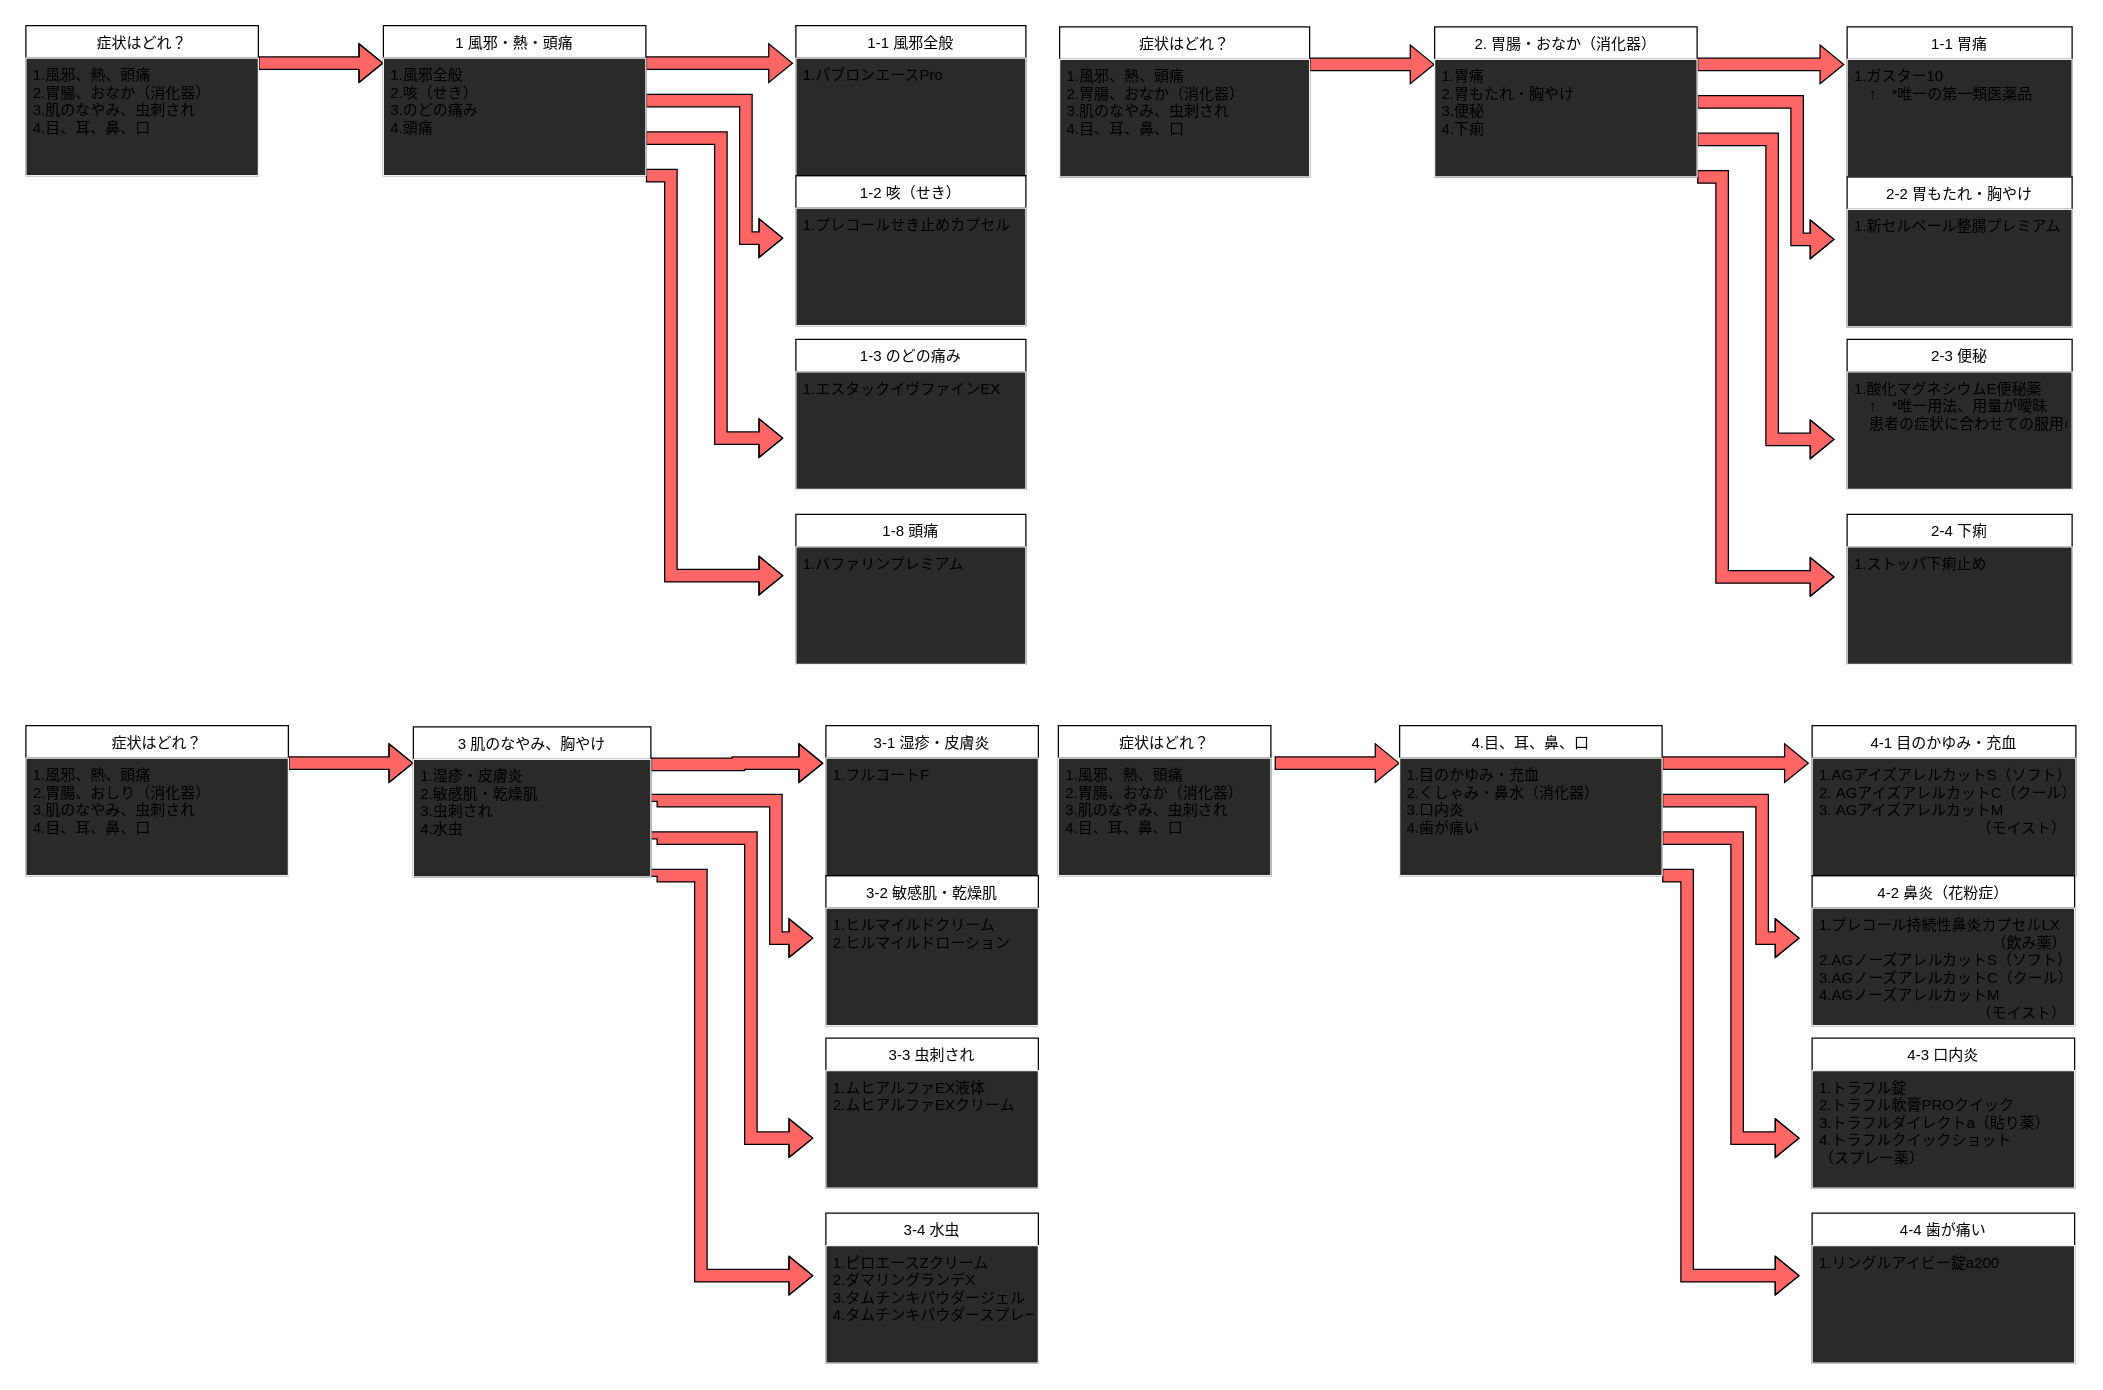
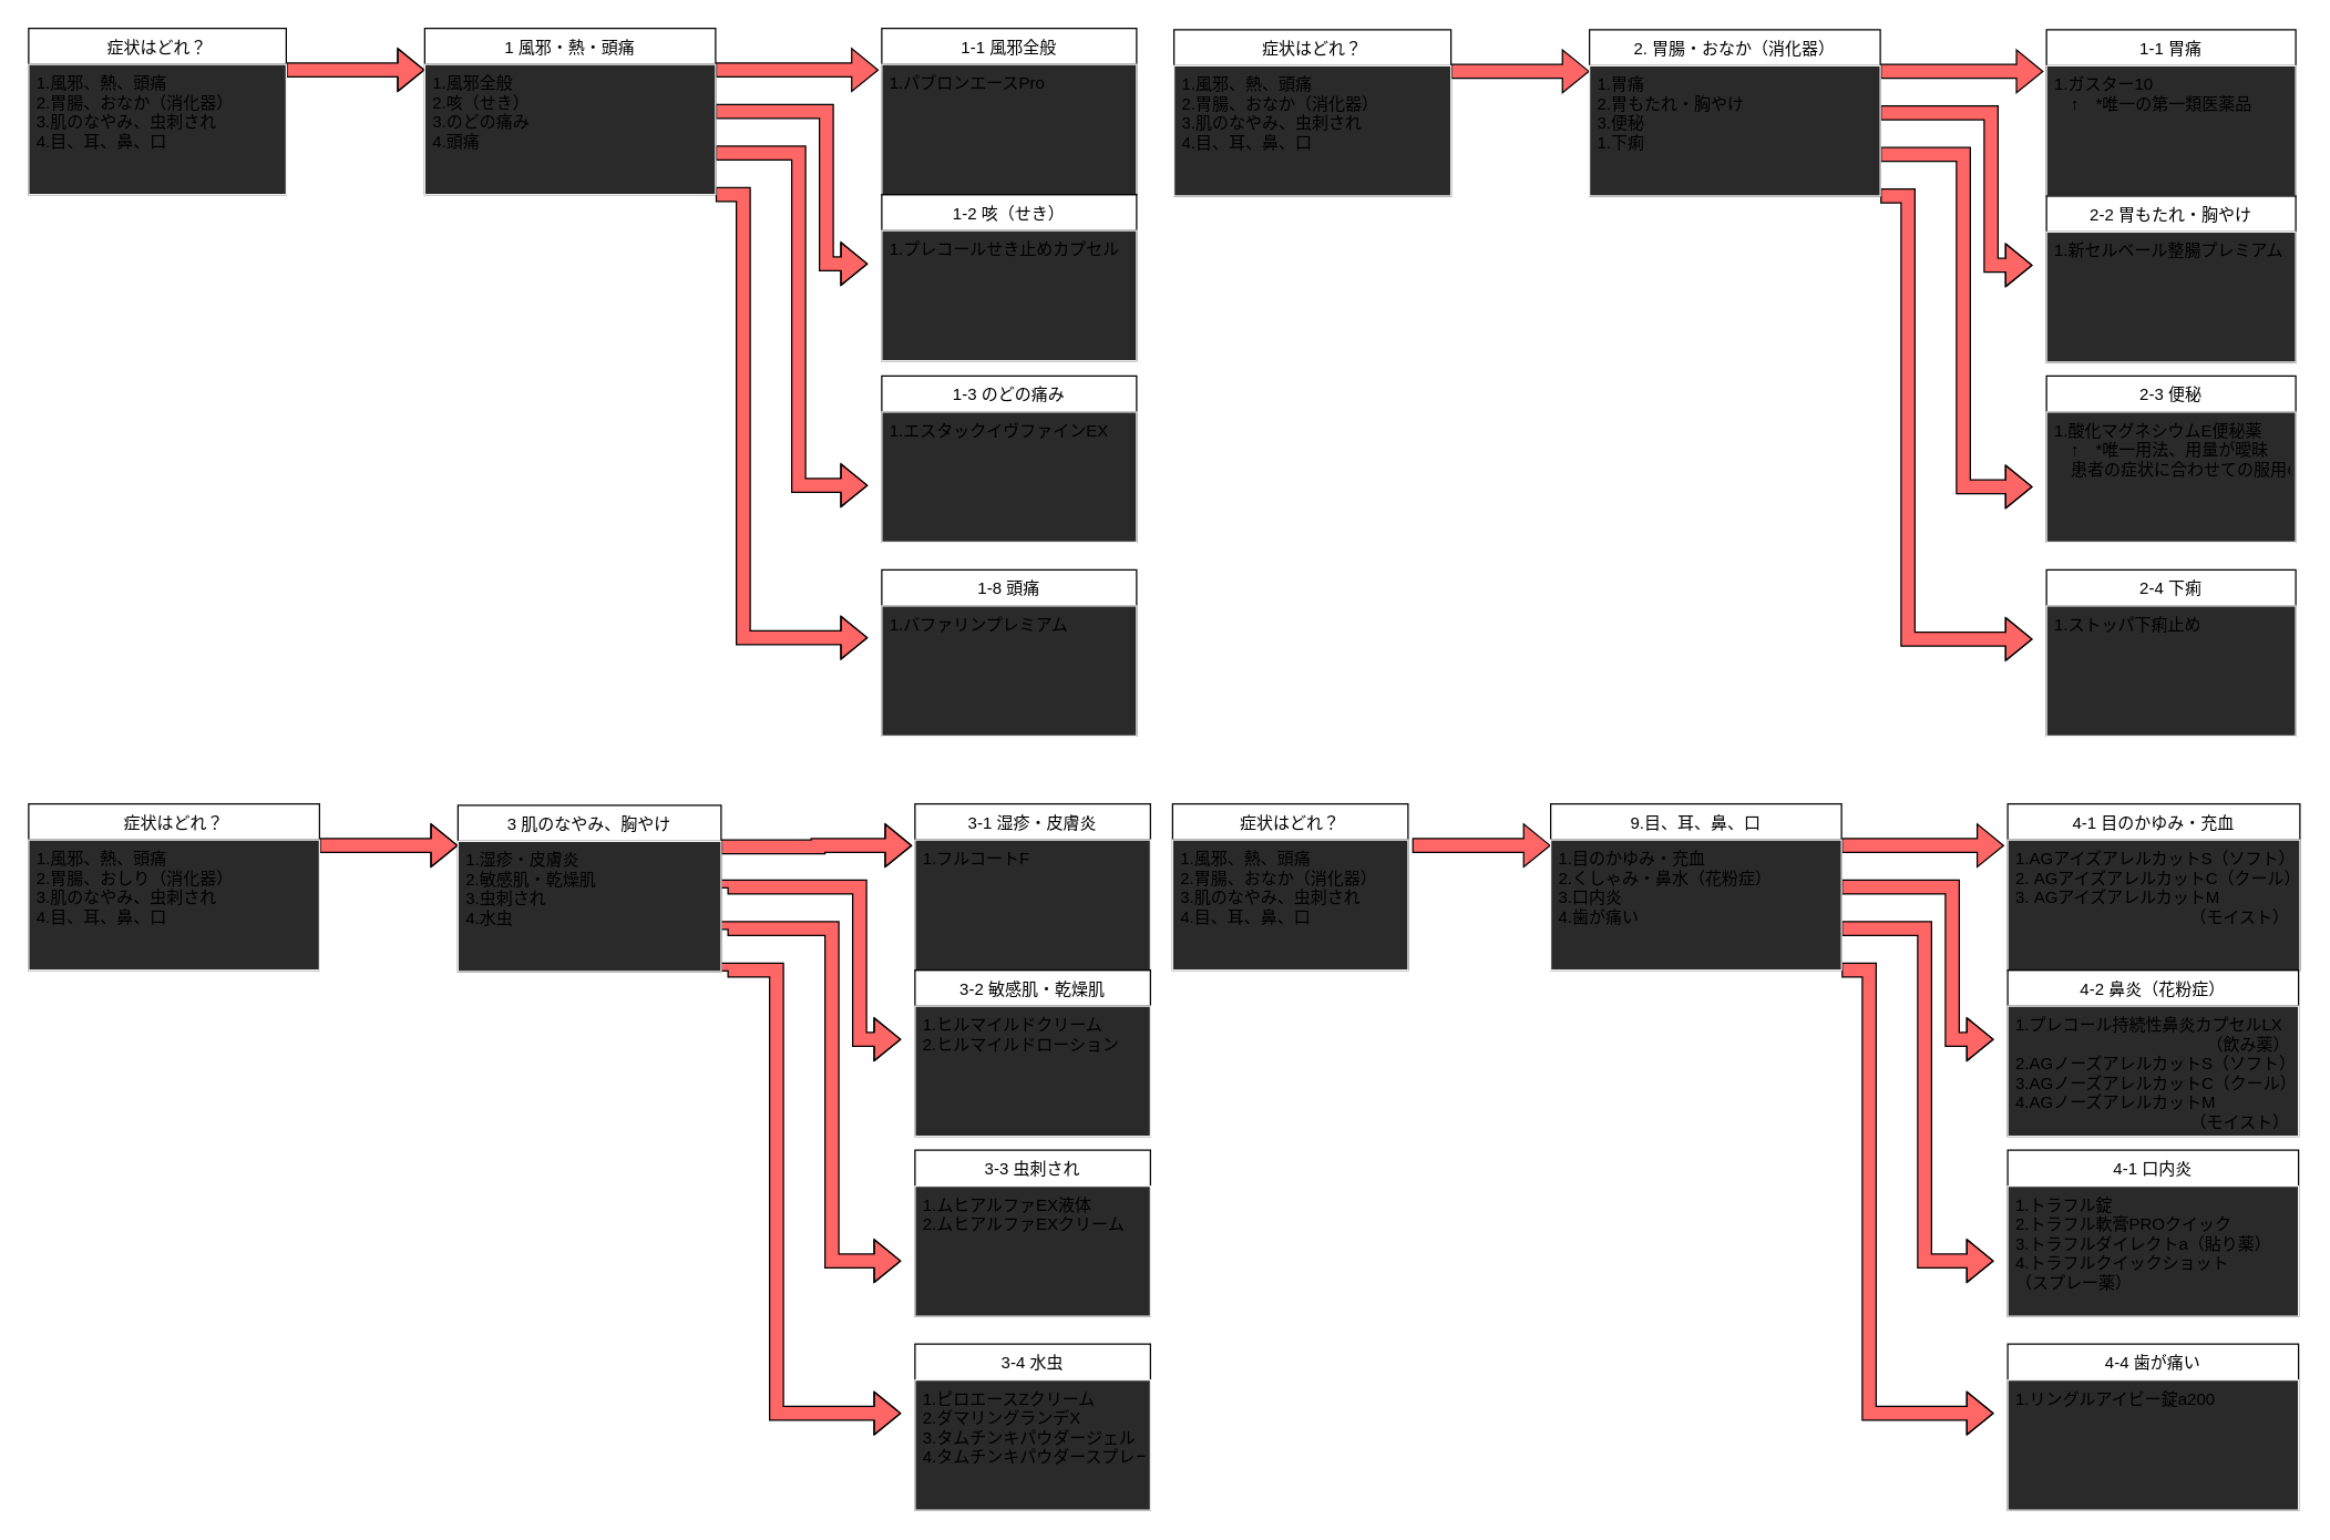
- <mxCell id="25" value="1.胃痛&#10;2.胃もたれ・胸やけ&#10;3.便秘&#10;4.下痢" style="text;align=left;verticalAlign=top;spacingLeft=4;spacingRight=4;overflow=hidden;rotatable=0;points=[[0,0.5],[1,0.5]];portConstraint=eastwest;rounded=0;fillColor=#2a2a2a;strokeColor=#f0f0f0;" parent="24" vertex="1"><mxGeometry y="26" width="210" height="94" as="geometry" /></mxCell>
+ <mxCell id="25" value="1.胃痛&#10;2.胃もたれ・胸やけ&#10;3.便秘&#10;1.下痢" style="text;align=left;verticalAlign=top;spacingLeft=4;spacingRight=4;overflow=hidden;rotatable=0;points=[[0,0.5],[1,0.5]];portConstraint=eastwest;rounded=0;fillColor=#2a2a2a;strokeColor=#f0f0f0;" parent="24" vertex="1"><mxGeometry y="26" width="210" height="94" as="geometry" /></mxCell>
- <mxCell id="41" value="4.目、耳、鼻、口" style="swimlane;fontStyle=0;childLayout=stackLayout;horizontal=1;startSize=26;fillColor=none;horizontalStack=0;resizeParent=1;resizeParentMax=0;resizeLast=0;collapsible=1;marginBottom=0;" vertex="1" parent="1"><mxGeometry x="1119" y="580" width="210" height="120" as="geometry"><mxRectangle x="10" y="40" width="60" height="26" as="alternateBounds" /></mxGeometry></mxCell>
+ <mxCell id="41" value="9.目、耳、鼻、口" style="swimlane;fontStyle=0;childLayout=stackLayout;horizontal=1;startSize=26;fillColor=none;horizontalStack=0;resizeParent=1;resizeParentMax=0;resizeLast=0;collapsible=1;marginBottom=0;" vertex="1" parent="1"><mxGeometry x="1119" y="580" width="210" height="120" as="geometry"><mxRectangle x="10" y="40" width="60" height="26" as="alternateBounds" /></mxGeometry></mxCell>
- <mxCell id="42" value="1.目のかゆみ・充血&#10;2.くしゃみ・鼻水（消化器）&#10;3.口内炎&#10;4.歯が痛い" style="text;align=left;verticalAlign=top;spacingLeft=4;spacingRight=4;overflow=hidden;rotatable=0;points=[[0,0.5],[1,0.5]];portConstraint=eastwest;rounded=0;fillColor=#2a2a2a;strokeColor=#f0f0f0;" vertex="1" parent="41"><mxGeometry y="26" width="210" height="94" as="geometry" /></mxCell>
+ <mxCell id="42" value="1.目のかゆみ・充血&#10;2.くしゃみ・鼻水（花粉症）&#10;3.口内炎&#10;4.歯が痛い" style="text;align=left;verticalAlign=top;spacingLeft=4;spacingRight=4;overflow=hidden;rotatable=0;points=[[0,0.5],[1,0.5]];portConstraint=eastwest;rounded=0;fillColor=#2a2a2a;strokeColor=#f0f0f0;" vertex="1" parent="41"><mxGeometry y="26" width="210" height="94" as="geometry" /></mxCell>
- <mxCell id="47" value="4-3 口内炎" style="swimlane;fontStyle=0;childLayout=stackLayout;horizontal=1;startSize=26;fillColor=none;horizontalStack=0;resizeParent=1;resizeParentMax=0;resizeLast=0;collapsible=1;marginBottom=0;" vertex="1" parent="1"><mxGeometry x="1449" y="830" width="210" height="120" as="geometry"><mxRectangle x="10" y="40" width="60" height="26" as="alternateBounds" /></mxGeometry></mxCell>
+ <mxCell id="47" value="4-1 口内炎" style="swimlane;fontStyle=0;childLayout=stackLayout;horizontal=1;startSize=26;fillColor=none;horizontalStack=0;resizeParent=1;resizeParentMax=0;resizeLast=0;collapsible=1;marginBottom=0;" vertex="1" parent="1"><mxGeometry x="1449" y="830" width="210" height="120" as="geometry"><mxRectangle x="10" y="40" width="60" height="26" as="alternateBounds" /></mxGeometry></mxCell>
